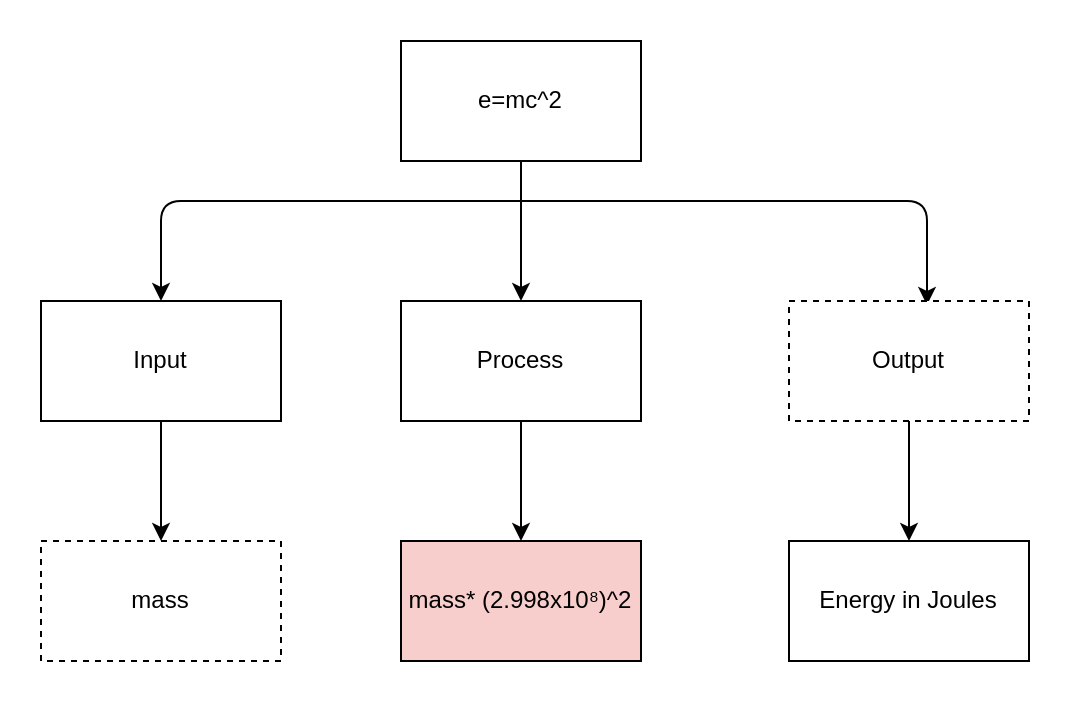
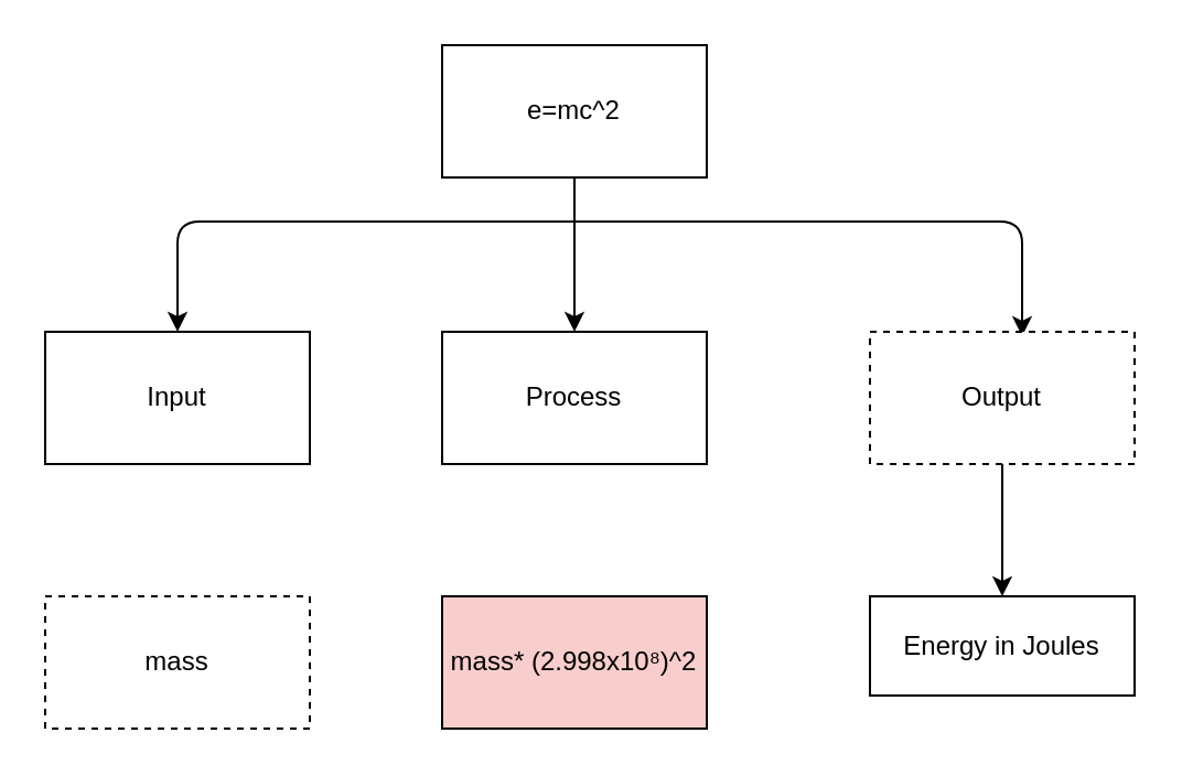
- <mxCell id="9" style="edgeStyle=none;html=1;" edge="1" parent="1" source="10" target="8"><mxGeometry relative="1" as="geometry" /></mxCell>
- <mxCell id="6" style="edgeStyle=none;html=1;entryX=0.5;entryY=0;entryDx=0;entryDy=0;" edge="1" parent="1" source="7" target="14"><mxGeometry relative="1" as="geometry" /></mxCell>
- <mxCell id="13" value="Energy in Joules" style="rounded=0;whiteSpace=wrap;html=1;" vertex="1" parent="1"><mxGeometry x="394" y="270" width="120" height="60" as="geometry" /></mxCell>
+ <mxCell id="13" value="Energy in Joules" style="rounded=0;whiteSpace=wrap;html=1;" vertex="1" parent="1"><mxGeometry x="394" y="270" width="120" height="45" as="geometry" /></mxCell>
